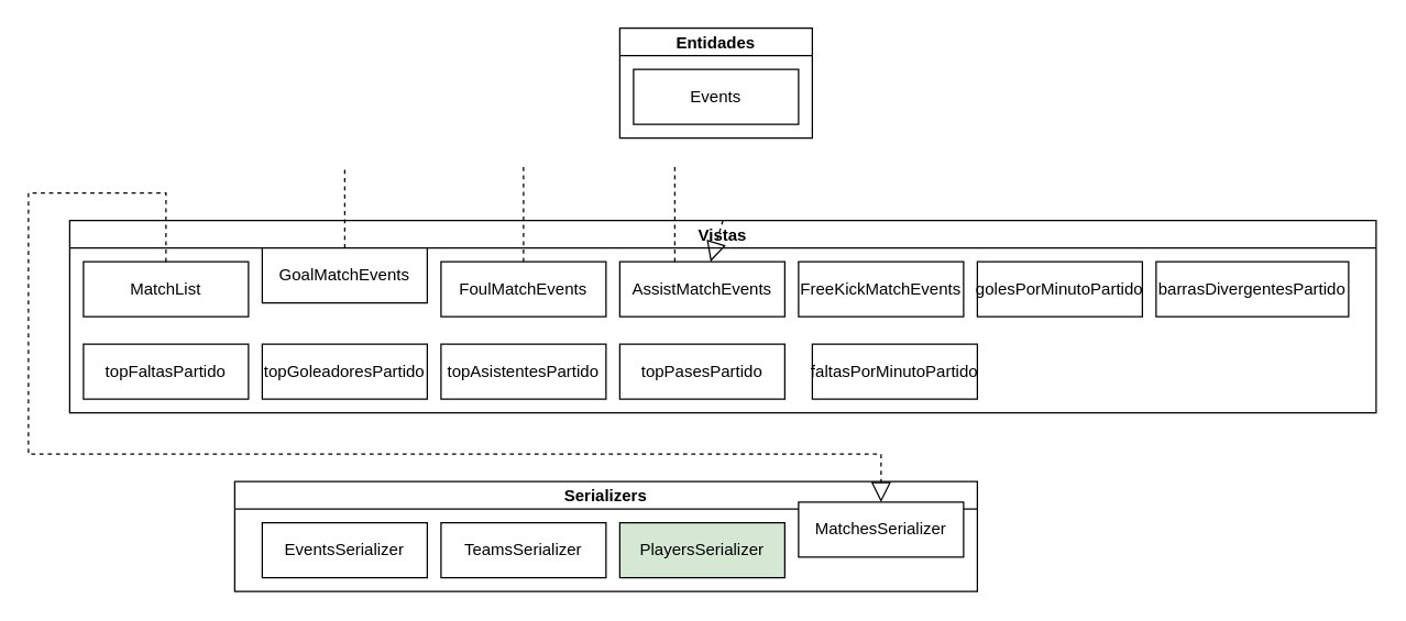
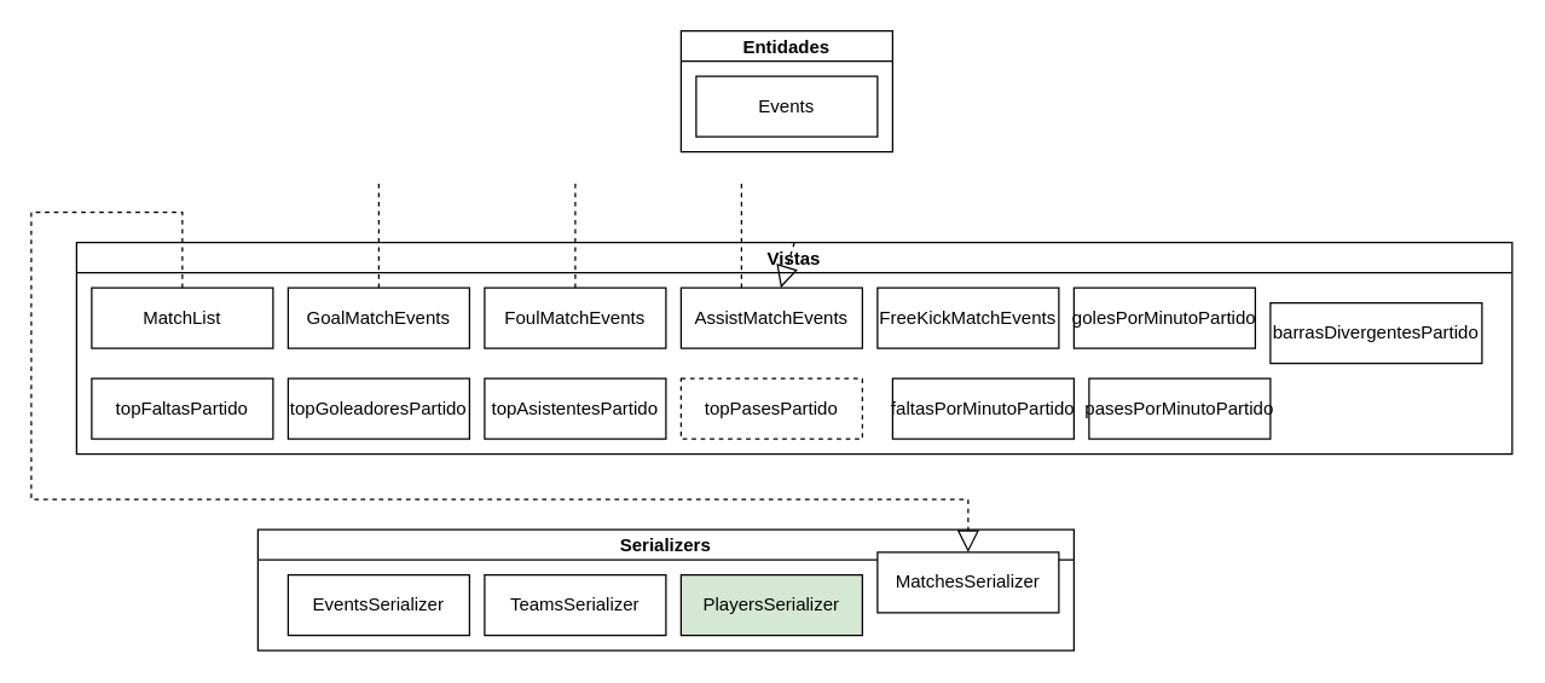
- <mxCell id="6" value="GoalMatchEvents" style="whiteSpace=wrap;html=1;treeFolding=1;treeMoving=1;newEdgeStyle={&quot;edgeStyle&quot;:&quot;elbowEdgeStyle&quot;,&quot;startArrow&quot;:&quot;none&quot;,&quot;endArrow&quot;:&quot;none&quot;};" parent="4" vertex="1"><mxGeometry x="140" y="20" width="120" height="40" as="geometry" /></mxCell>
+ <mxCell id="6" value="GoalMatchEvents" style="whiteSpace=wrap;html=1;treeFolding=1;treeMoving=1;newEdgeStyle={&quot;edgeStyle&quot;:&quot;elbowEdgeStyle&quot;,&quot;startArrow&quot;:&quot;none&quot;,&quot;endArrow&quot;:&quot;none&quot;};" parent="4" vertex="1"><mxGeometry x="140" y="30" width="120" height="40" as="geometry" /></mxCell>
- <mxCell id="13" value="barrasDivergentesPartido" style="whiteSpace=wrap;html=1;treeFolding=1;treeMoving=1;newEdgeStyle={&quot;edgeStyle&quot;:&quot;elbowEdgeStyle&quot;,&quot;startArrow&quot;:&quot;none&quot;,&quot;endArrow&quot;:&quot;none&quot;};" parent="4" vertex="1"><mxGeometry x="790" y="30" width="140" height="40" as="geometry" /></mxCell>
+ <mxCell id="13" value="barrasDivergentesPartido" style="whiteSpace=wrap;html=1;treeFolding=1;treeMoving=1;newEdgeStyle={&quot;edgeStyle&quot;:&quot;elbowEdgeStyle&quot;,&quot;startArrow&quot;:&quot;none&quot;,&quot;endArrow&quot;:&quot;none&quot;};" parent="4" vertex="1"><mxGeometry x="790" y="40" width="140" height="40" as="geometry" /></mxCell>
- <mxCell id="16" value="topPasesPartido" style="whiteSpace=wrap;html=1;treeFolding=1;treeMoving=1;newEdgeStyle={&quot;edgeStyle&quot;:&quot;elbowEdgeStyle&quot;,&quot;startArrow&quot;:&quot;none&quot;,&quot;endArrow&quot;:&quot;none&quot;};" parent="4" vertex="1"><mxGeometry x="400" y="90" width="120" height="40" as="geometry" /></mxCell>
+ <mxCell id="16" value="topPasesPartido" style="whiteSpace=wrap;html=1;treeFolding=1;treeMoving=1;newEdgeStyle={&quot;edgeStyle&quot;:&quot;elbowEdgeStyle&quot;,&quot;startArrow&quot;:&quot;none&quot;,&quot;endArrow&quot;:&quot;none&quot;};dashed=1;" parent="4" vertex="1"><mxGeometry x="400" y="90" width="120" height="40" as="geometry" /></mxCell>
+ <mxCell id="17" value="pasesPorMinutoPartido" style="whiteSpace=wrap;html=1;treeFolding=1;treeMoving=1;newEdgeStyle={&quot;edgeStyle&quot;:&quot;elbowEdgeStyle&quot;,&quot;startArrow&quot;:&quot;none&quot;,&quot;endArrow&quot;:&quot;none&quot;};" parent="4" vertex="1"><mxGeometry x="670" y="90" width="120" height="40" as="geometry" /></mxCell>
